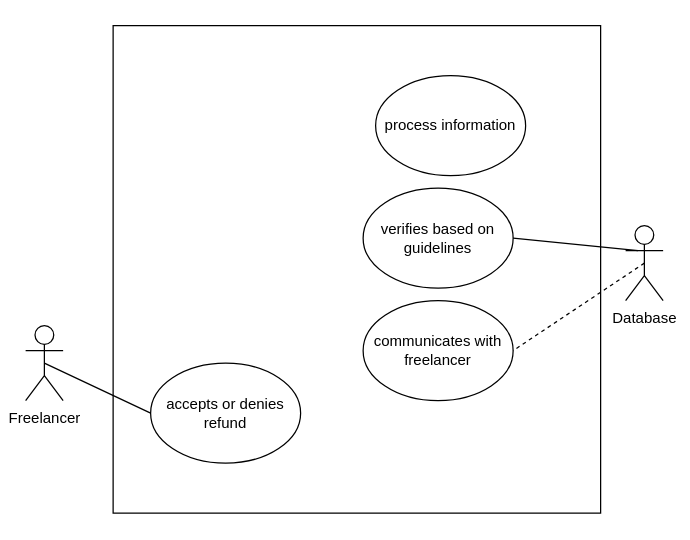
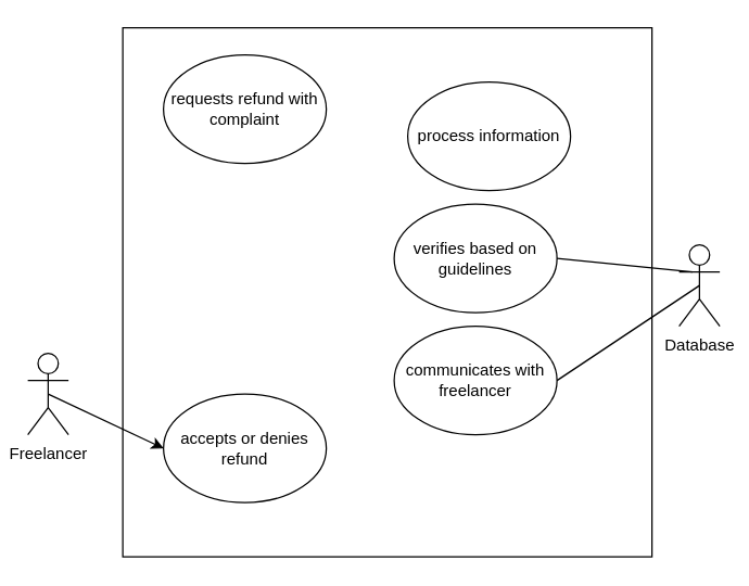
+ <mxCell id="5" value="requests refund with complaint" style="ellipse;whiteSpace=wrap;html=1;" vertex="1" parent="1"><mxGeometry x="120" y="40" width="120" height="80" as="geometry" /></mxCell>
- <mxCell id="10" value="" style="endArrow=none;html=1;rounded=0;exitX=0.5;exitY=0.5;exitDx=0;exitDy=0;exitPerimeter=0;entryX=1;entryY=0.5;entryDx=0;entryDy=0;dashed=1;" edge="1" parent="1" source="3" target="8"><mxGeometry width="50" height="50" relative="1" as="geometry"><mxPoint x="190" y="180" as="sourcePoint" /><mxPoint x="240" y="130" as="targetPoint" /></mxGeometry></mxCell>
+ <mxCell id="10" value="" style="endArrow=none;html=1;rounded=0;exitX=0.5;exitY=0.5;exitDx=0;exitDy=0;exitPerimeter=0;entryX=1;entryY=0.5;entryDx=0;entryDy=0;" edge="1" parent="1" source="3" target="8"><mxGeometry width="50" height="50" relative="1" as="geometry"><mxPoint x="190" y="180" as="sourcePoint" /><mxPoint x="240" y="130" as="targetPoint" /></mxGeometry></mxCell>
- <mxCell id="9" value="" style="endArrow=none;html=1;rounded=0;entryX=0;entryY=0.5;entryDx=0;entryDy=0;exitX=0.5;exitY=0.5;exitDx=0;exitDy=0;exitPerimeter=0;" edge="1" parent="1" source="4" target="7"><mxGeometry width="50" height="50" relative="1" as="geometry"><mxPoint x="40" y="300" as="sourcePoint" /><mxPoint x="90" y="250" as="targetPoint" /></mxGeometry></mxCell>
+ <mxCell id="9" value="" style="endArrow=classic;html=1;rounded=0;entryX=0;entryY=0.5;entryDx=0;entryDy=0;exitX=0.5;exitY=0.5;exitDx=0;exitDy=0;exitPerimeter=0;" edge="1" parent="1" source="4" target="7"><mxGeometry width="50" height="50" relative="1" as="geometry"><mxPoint x="40" y="300" as="sourcePoint" /><mxPoint x="90" y="250" as="targetPoint" /></mxGeometry></mxCell>
